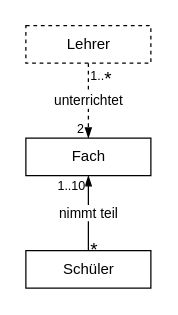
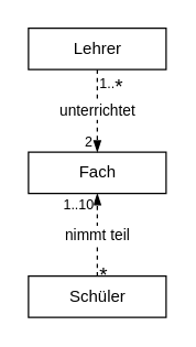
- <mxCell id="10" value="Lehrer" style="html=1;fontStyle=0;dashed=1;" parent="1" vertex="1"><mxGeometry x="20" y="20" width="100" height="30" as="geometry" /></mxCell>
+ <mxCell id="10" value="Lehrer" style="html=1;fontStyle=0" parent="1" vertex="1"><mxGeometry x="20" y="20" width="100" height="30" as="geometry" /></mxCell>
- <mxCell id="6" value="nimmt teil" style="endArrow=blockThin;html=1;endFill=1;exitX=0.5;exitY=0;exitDx=0;exitDy=0;" parent="1" source="9" target="2" edge="1"><mxGeometry relative="1" as="geometry"><mxPoint x="190" y="120" as="sourcePoint" /><mxPoint x="190" y="180" as="targetPoint" /></mxGeometry></mxCell>
+ <mxCell id="6" value="nimmt teil" style="endArrow=blockThin;html=1;endFill=1;exitX=0.5;exitY=0;exitDx=0;exitDy=0;dashed=1;" parent="1" source="9" target="2" edge="1"><mxGeometry relative="1" as="geometry"><mxPoint x="190" y="120" as="sourcePoint" /><mxPoint x="190" y="180" as="targetPoint" /></mxGeometry></mxCell>
